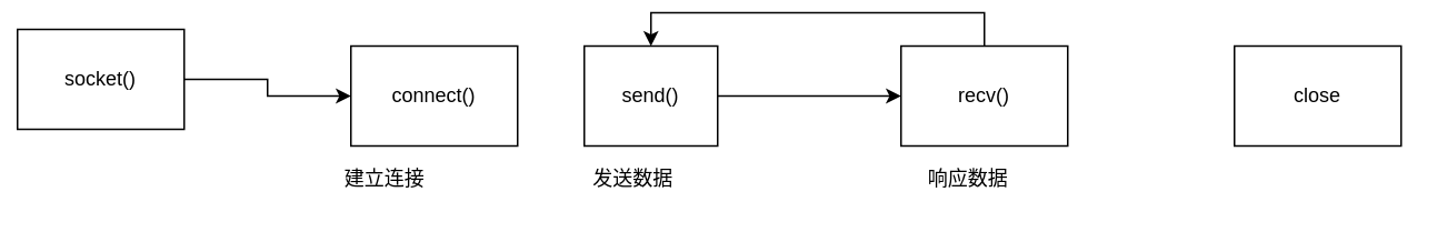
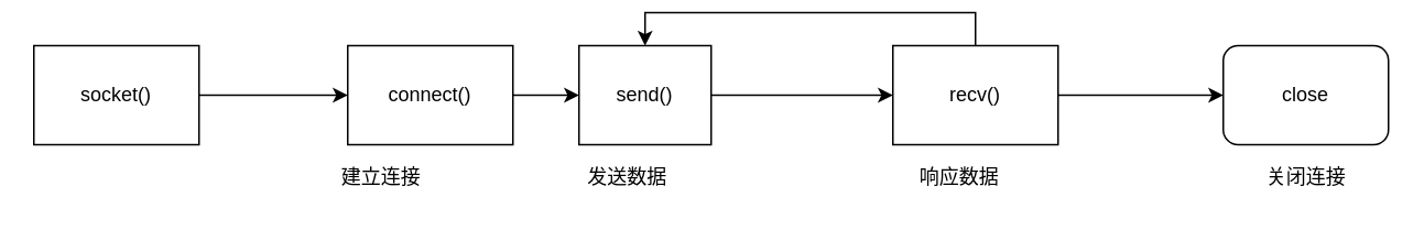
- <mxCell id="3" value="socket()" style="rounded=0;whiteSpace=wrap;html=1;" vertex="1" parent="1"><mxGeometry x="10" y="10" width="100" height="60" as="geometry" /></mxCell>
+ <mxCell id="3" value="socket()" style="rounded=0;whiteSpace=wrap;html=1;" vertex="1" parent="1"><mxGeometry x="20" y="20" width="100" height="60" as="geometry" /></mxCell>
+ <mxCell id="4" style="edgeStyle=orthogonalEdgeStyle;rounded=0;orthogonalLoop=1;jettySize=auto;html=1;exitX=1;exitY=0.5;exitDx=0;exitDy=0;entryX=0;entryY=0.5;entryDx=0;entryDy=0;" edge="1" parent="1" source="5" target="7"><mxGeometry relative="1" as="geometry" /></mxCell>
+ <mxCell id="8" style="edgeStyle=orthogonalEdgeStyle;rounded=0;orthogonalLoop=1;jettySize=auto;html=1;exitX=1;exitY=0.5;exitDx=0;exitDy=0;entryX=0;entryY=0.5;entryDx=0;entryDy=0;" edge="1" parent="1" source="10" target="11"><mxGeometry relative="1" as="geometry" /></mxCell>
- <mxCell id="11" value="close" style="rounded=0;whiteSpace=wrap;html=1;" vertex="1" parent="1"><mxGeometry x="740" y="20" width="100" height="60" as="geometry" /></mxCell>
+ <mxCell id="11" value="close" style="whiteSpace=wrap;html=1;rounded=1;" vertex="1" parent="1"><mxGeometry x="740" y="20" width="100" height="60" as="geometry" /></mxCell>
+ <mxCell id="15" value="关闭连接" style="text;html=1;align=center;verticalAlign=middle;resizable=0;points=[];autosize=1;strokeColor=none;fillColor=none;" vertex="1" parent="1"><mxGeometry x="760" y="90" width="60" height="20" as="geometry" /></mxCell>
